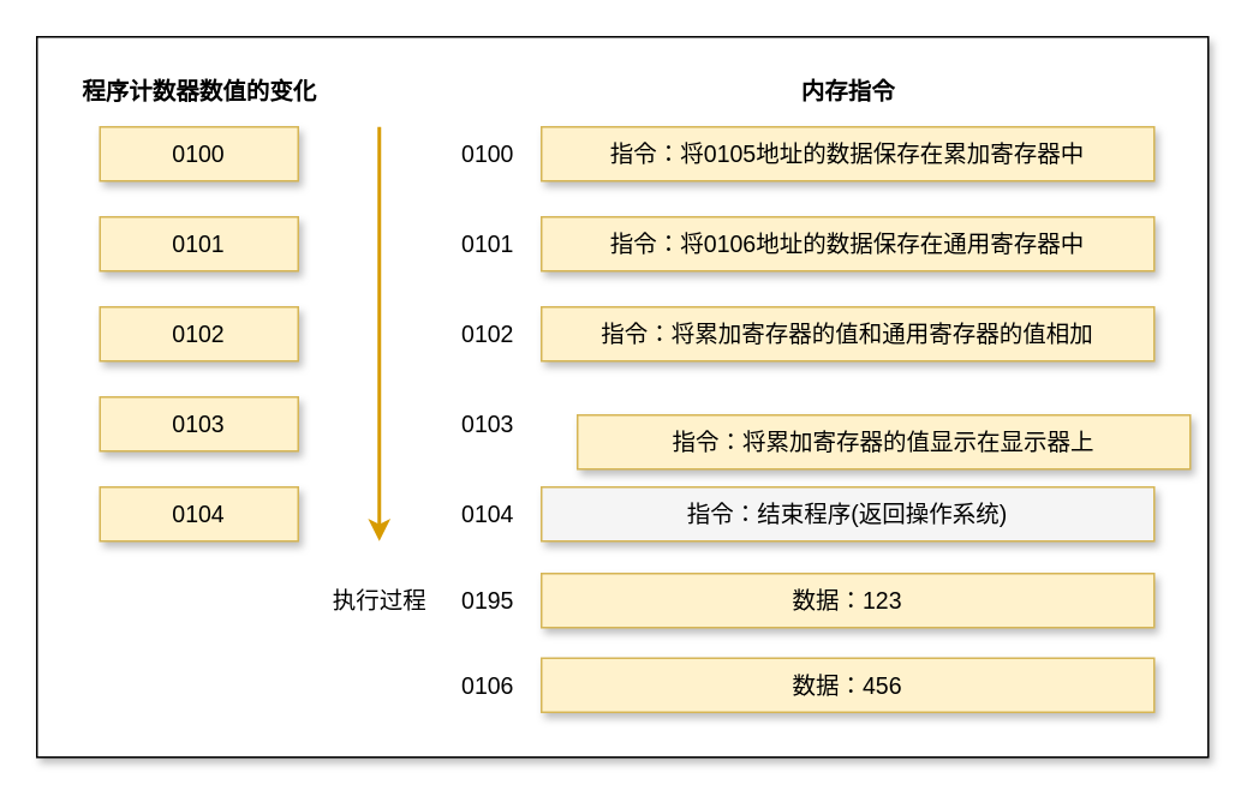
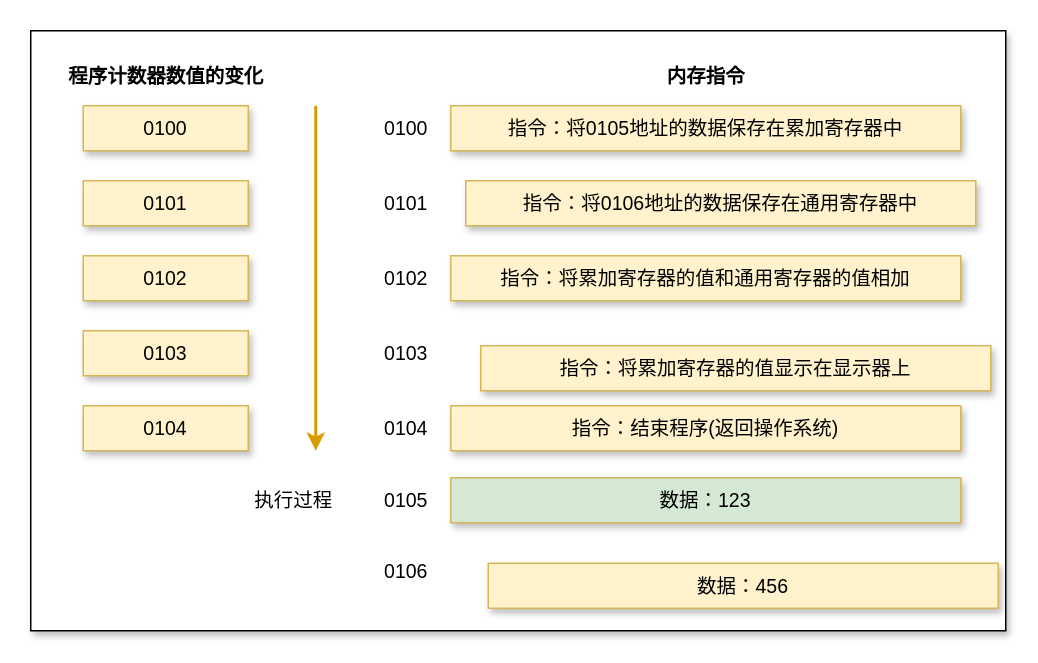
- <mxCell id="19" value="指令：将0106地址的数据保存在通用寄存器中" style="rounded=0;whiteSpace=wrap;html=1;fontSize=13;shadow=1;fillColor=#fff2cc;strokeColor=#d6b656;" parent="1" vertex="1"><mxGeometry x="300" y="120" width="340" height="30" as="geometry" /></mxCell>
+ <mxCell id="19" value="指令：将0106地址的数据保存在通用寄存器中" style="rounded=0;whiteSpace=wrap;html=1;fontSize=13;shadow=1;fillColor=#fff2cc;strokeColor=#d6b656;" parent="1" vertex="1"><mxGeometry x="310" y="120" width="340" height="30" as="geometry" /></mxCell>
- <mxCell id="22" value="指令：结束程序(返回操作系统)" style="rounded=0;whiteSpace=wrap;html=1;fontSize=13;shadow=1;fillColor=#f5f5f5;strokeColor=#d6b656;" parent="1" vertex="1"><mxGeometry x="300" y="270" width="340" height="30" as="geometry" /></mxCell>
+ <mxCell id="22" value="指令：结束程序(返回操作系统)" style="rounded=0;whiteSpace=wrap;html=1;fontSize=13;shadow=1;fillColor=#fff2cc;strokeColor=#d6b656;" parent="1" vertex="1"><mxGeometry x="300" y="270" width="340" height="30" as="geometry" /></mxCell>
- <mxCell id="10" value="执行过程" style="text;html=1;align=center;verticalAlign=middle;resizable=0;points=[];autosize=1;fontSize=13;shadow=1;" parent="1" vertex="1"><mxGeometry x="175" y="323" width="70" height="20" as="geometry" /></mxCell>
+ <mxCell id="10" value="执行过程" style="text;html=1;align=center;verticalAlign=middle;resizable=0;points=[];autosize=1;fontSize=13;shadow=1;" parent="1" vertex="1"><mxGeometry x="160" y="323" width="70" height="20" as="geometry" /></mxCell>
- <mxCell id="16" value="0195" style="text;html=1;align=center;verticalAlign=middle;resizable=0;points=[];autosize=1;fontSize=13;shadow=1;" parent="1" vertex="1"><mxGeometry x="250" y="323" width="40" height="20" as="geometry" /></mxCell>
+ <mxCell id="16" value="0105" style="text;html=1;align=center;verticalAlign=middle;resizable=0;points=[];autosize=1;fontSize=13;shadow=1;" parent="1" vertex="1"><mxGeometry x="250" y="323" width="40" height="20" as="geometry" /></mxCell>
- <mxCell id="23" value="数据：123" style="rounded=0;whiteSpace=wrap;html=1;fontSize=13;shadow=1;fillColor=#fff2cc;strokeColor=#d6b656;" parent="1" vertex="1"><mxGeometry x="300" y="318" width="340" height="30" as="geometry" /></mxCell>
+ <mxCell id="23" value="数据：123" style="rounded=0;whiteSpace=wrap;html=1;fontSize=13;shadow=1;fillColor=#d5e8d4;strokeColor=#d6b656;" parent="1" vertex="1"><mxGeometry x="300" y="318" width="340" height="30" as="geometry" /></mxCell>
- <mxCell id="24" value="数据：456" style="rounded=0;whiteSpace=wrap;html=1;fontSize=13;shadow=1;fillColor=#fff2cc;strokeColor=#d6b656;" parent="1" vertex="1"><mxGeometry x="300" y="365" width="340" height="30" as="geometry" /></mxCell>
+ <mxCell id="24" value="数据：456" style="rounded=0;whiteSpace=wrap;html=1;fontSize=13;shadow=1;fillColor=#fff2cc;strokeColor=#d6b656;" parent="1" vertex="1"><mxGeometry x="325" y="375" width="340" height="30" as="geometry" /></mxCell>
